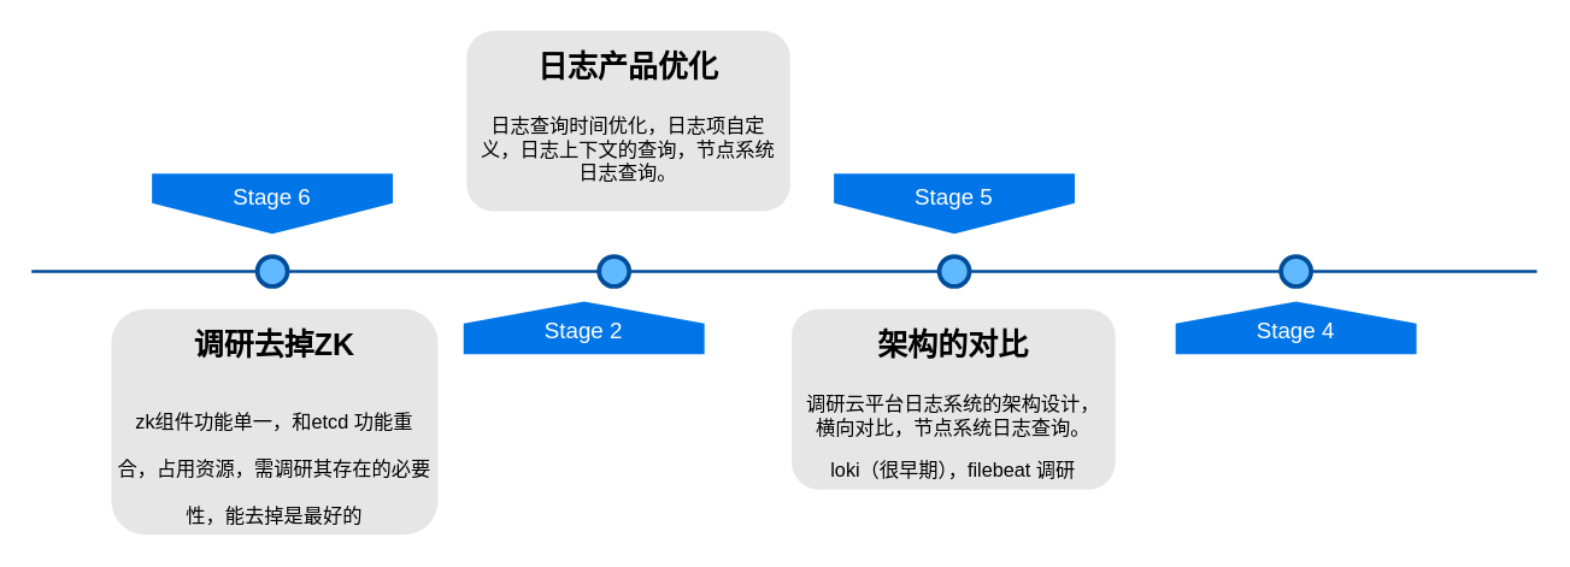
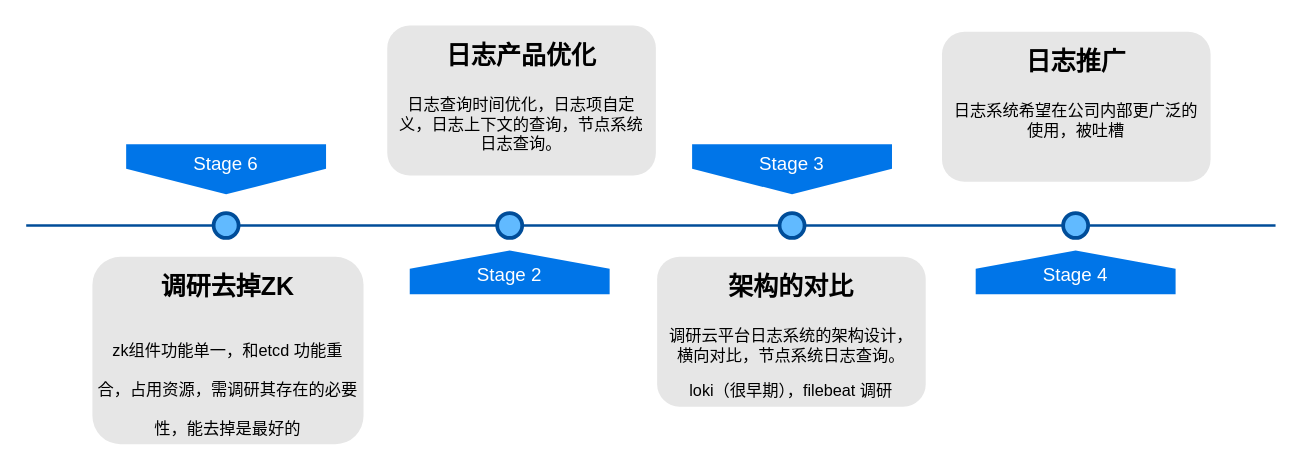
+ <mxCell id="14" value="&lt;h1&gt;&lt;font style=&quot;font-size: 20px&quot;&gt;日志推广&lt;/font&gt;&lt;/h1&gt;&lt;p&gt;日志系统希望在公司内部更广泛的使用，被吐槽&lt;/p&gt;" style="text;html=1;spacing=5;spacingTop=-20;whiteSpace=wrap;overflow=hidden;strokeColor=none;strokeWidth=3;fillColor=#E6E6E6;fontSize=13;fontColor=#000000;align=center;rounded=1;" parent="1" vertex="1"><mxGeometry x="753" y="25" width="215" height="120" as="geometry" /></mxCell>
- <mxCell id="4" value="&lt;span&gt;Stage 5&lt;/span&gt;" style="shape=offPageConnector;whiteSpace=wrap;html=1;fillColor=#0075E8;fontSize=15;fontColor=#FFFFFF;size=0.509;verticalAlign=top;strokeColor=none;" parent="1" vertex="1"><mxGeometry x="553" y="115" width="160" height="40" as="geometry" /></mxCell>
+ <mxCell id="4" value="&lt;span&gt;Stage 3&lt;/span&gt;" style="shape=offPageConnector;whiteSpace=wrap;html=1;fillColor=#0075E8;fontSize=15;fontColor=#FFFFFF;size=0.509;verticalAlign=top;strokeColor=none;" parent="1" vertex="1"><mxGeometry x="553" y="115" width="160" height="40" as="geometry" /></mxCell>
- <mxCell id="5" value="&lt;span&gt;Stage 2&lt;/span&gt;" style="shape=offPageConnector;whiteSpace=wrap;html=1;fillColor=#0075E8;fontSize=15;fontColor=#FFFFFF;size=0.418;flipV=1;verticalAlign=bottom;strokeColor=none;spacingBottom=4;" parent="1" vertex="1"><mxGeometry x="307" y="200" width="160" height="35" as="geometry" /></mxCell>
+ <mxCell id="5" value="&lt;span&gt;Stage 2&lt;/span&gt;" style="shape=offPageConnector;whiteSpace=wrap;html=1;fillColor=#0075E8;fontSize=15;fontColor=#FFFFFF;size=0.418;flipV=1;verticalAlign=bottom;strokeColor=none;spacingBottom=4;" parent="1" vertex="1"><mxGeometry x="327" y="200" width="160" height="35" as="geometry" /></mxCell>
